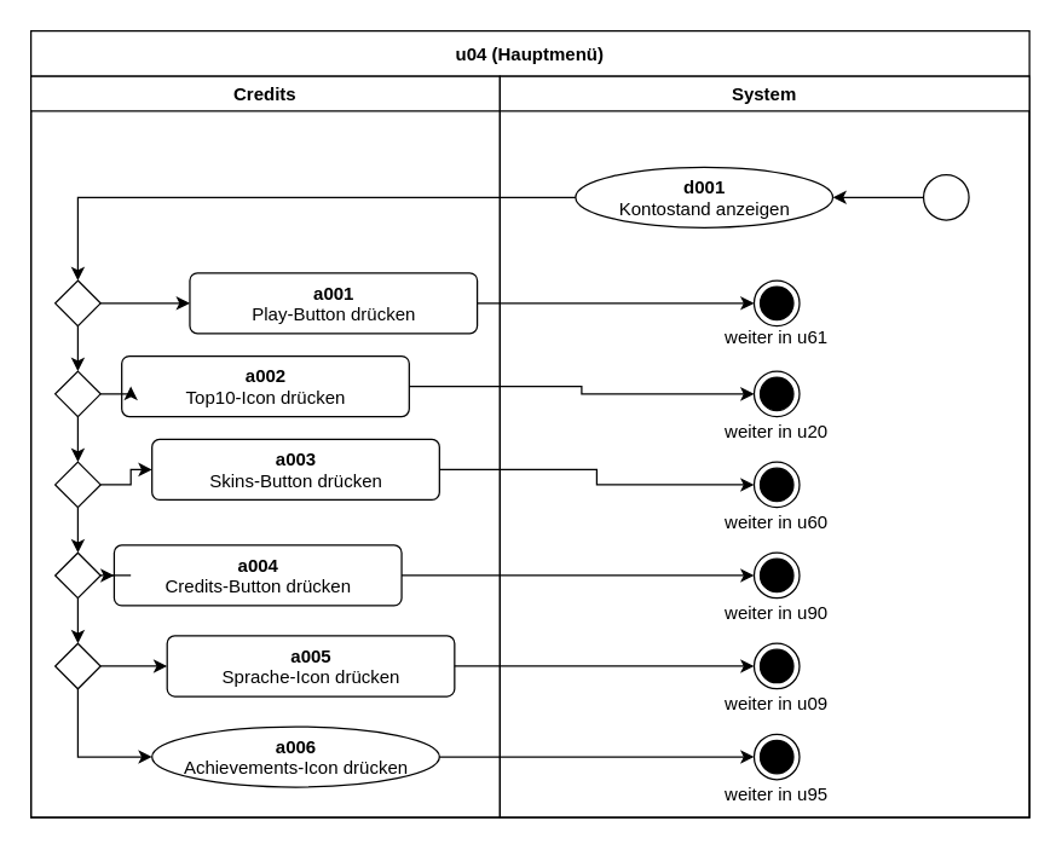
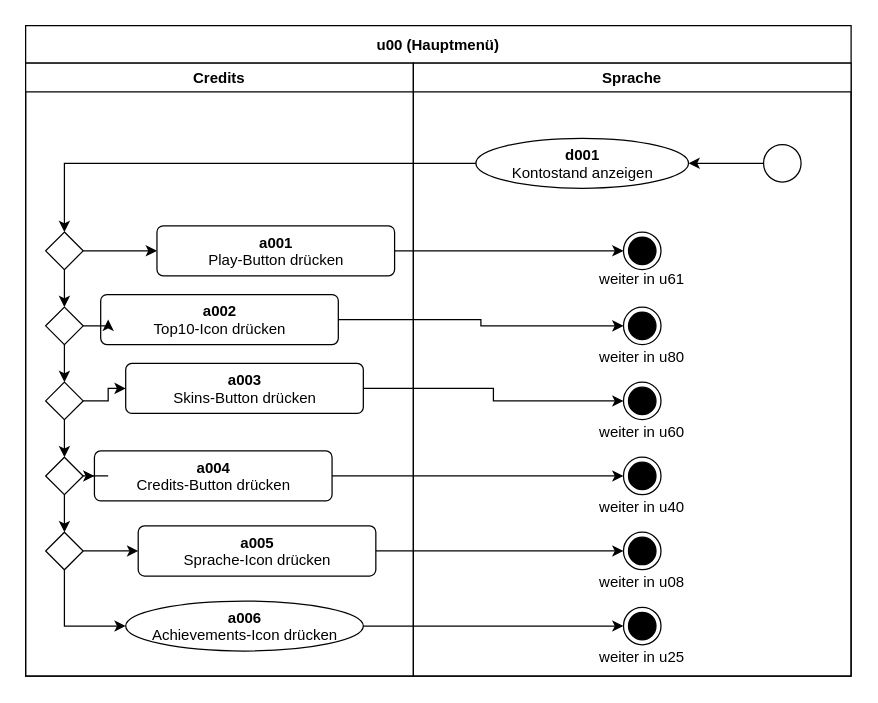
- <mxCell id="2" value="u04 (Hauptmenü)" style="swimlane;startSize=30;" parent="1" vertex="1"><mxGeometry x="20" y="20" width="660" height="520" as="geometry" /></mxCell>
+ <mxCell id="2" value="u00 (Hauptmenü)" style="swimlane;startSize=30;" parent="1" vertex="1"><mxGeometry x="20" y="20" width="660" height="520" as="geometry" /></mxCell>
- <mxCell id="25" value="System" style="swimlane;" parent="2" vertex="1"><mxGeometry x="310" y="30" width="350" height="490" as="geometry" /></mxCell>
+ <mxCell id="25" value="Sprache" style="swimlane;" parent="2" vertex="1"><mxGeometry x="310" y="30" width="350" height="490" as="geometry" /></mxCell>
- <mxCell id="34" value="weiter in u20" style="text;html=1;strokeColor=none;fillColor=none;align=center;verticalAlign=middle;whiteSpace=wrap;rounded=0;" parent="25" vertex="1"><mxGeometry x="146" y="220" width="74" height="30" as="geometry" /></mxCell>
+ <mxCell id="34" value="weiter in u80" style="text;html=1;strokeColor=none;fillColor=none;align=center;verticalAlign=middle;whiteSpace=wrap;rounded=0;" parent="25" vertex="1"><mxGeometry x="146" y="220" width="74" height="30" as="geometry" /></mxCell>
- <mxCell id="36" value="weiter in u90" style="text;html=1;strokeColor=none;fillColor=none;align=center;verticalAlign=middle;whiteSpace=wrap;rounded=0;" parent="25" vertex="1"><mxGeometry x="146" y="340" width="74" height="30" as="geometry" /></mxCell>
+ <mxCell id="36" value="weiter in u40" style="text;html=1;strokeColor=none;fillColor=none;align=center;verticalAlign=middle;whiteSpace=wrap;rounded=0;" parent="25" vertex="1"><mxGeometry x="146" y="340" width="74" height="30" as="geometry" /></mxCell>
- <mxCell id="37" value="weiter in u09" style="text;html=1;strokeColor=none;fillColor=none;align=center;verticalAlign=middle;whiteSpace=wrap;rounded=0;dashed=1;" parent="25" vertex="1"><mxGeometry x="146" y="400" width="74" height="30" as="geometry" /></mxCell>
+ <mxCell id="37" value="weiter in u08" style="text;html=1;strokeColor=none;fillColor=none;align=center;verticalAlign=middle;whiteSpace=wrap;rounded=0;dashed=1;" parent="25" vertex="1"><mxGeometry x="146" y="400" width="74" height="30" as="geometry" /></mxCell>
- <mxCell id="40" value="weiter in u95" style="text;html=1;strokeColor=none;fillColor=none;align=center;verticalAlign=middle;whiteSpace=wrap;rounded=0;" parent="25" vertex="1"><mxGeometry x="146" y="460" width="74" height="30" as="geometry" /></mxCell>
+ <mxCell id="40" value="weiter in u25" style="text;html=1;strokeColor=none;fillColor=none;align=center;verticalAlign=middle;whiteSpace=wrap;rounded=0;" parent="25" vertex="1"><mxGeometry x="146" y="460" width="74" height="30" as="geometry" /></mxCell>
